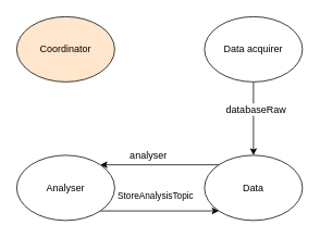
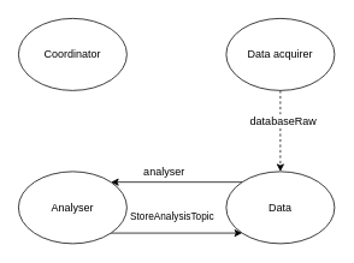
- <mxCell id="2" value="Coordinator&lt;br&gt;" style="ellipse;whiteSpace=wrap;html=1;fillColor=#ffe6cc;" vertex="1" parent="1"><mxGeometry x="20" y="20" width="120" height="80" as="geometry" /></mxCell>
+ <mxCell id="2" value="Coordinator&lt;br&gt;" style="ellipse;whiteSpace=wrap;html=1;" vertex="1" parent="1"><mxGeometry x="20" y="20" width="120" height="80" as="geometry" /></mxCell>
- <mxCell id="3" value="" style="edgeStyle=orthogonalEdgeStyle;rounded=0;orthogonalLoop=1;jettySize=auto;html=1;" edge="1" parent="1" source="5" target="8"><mxGeometry relative="1" as="geometry" /></mxCell>
+ <mxCell id="3" value="" style="edgeStyle=orthogonalEdgeStyle;rounded=0;orthogonalLoop=1;jettySize=auto;html=1;dashed=1;" edge="1" parent="1" source="5" target="8"><mxGeometry relative="1" as="geometry" /></mxCell>
